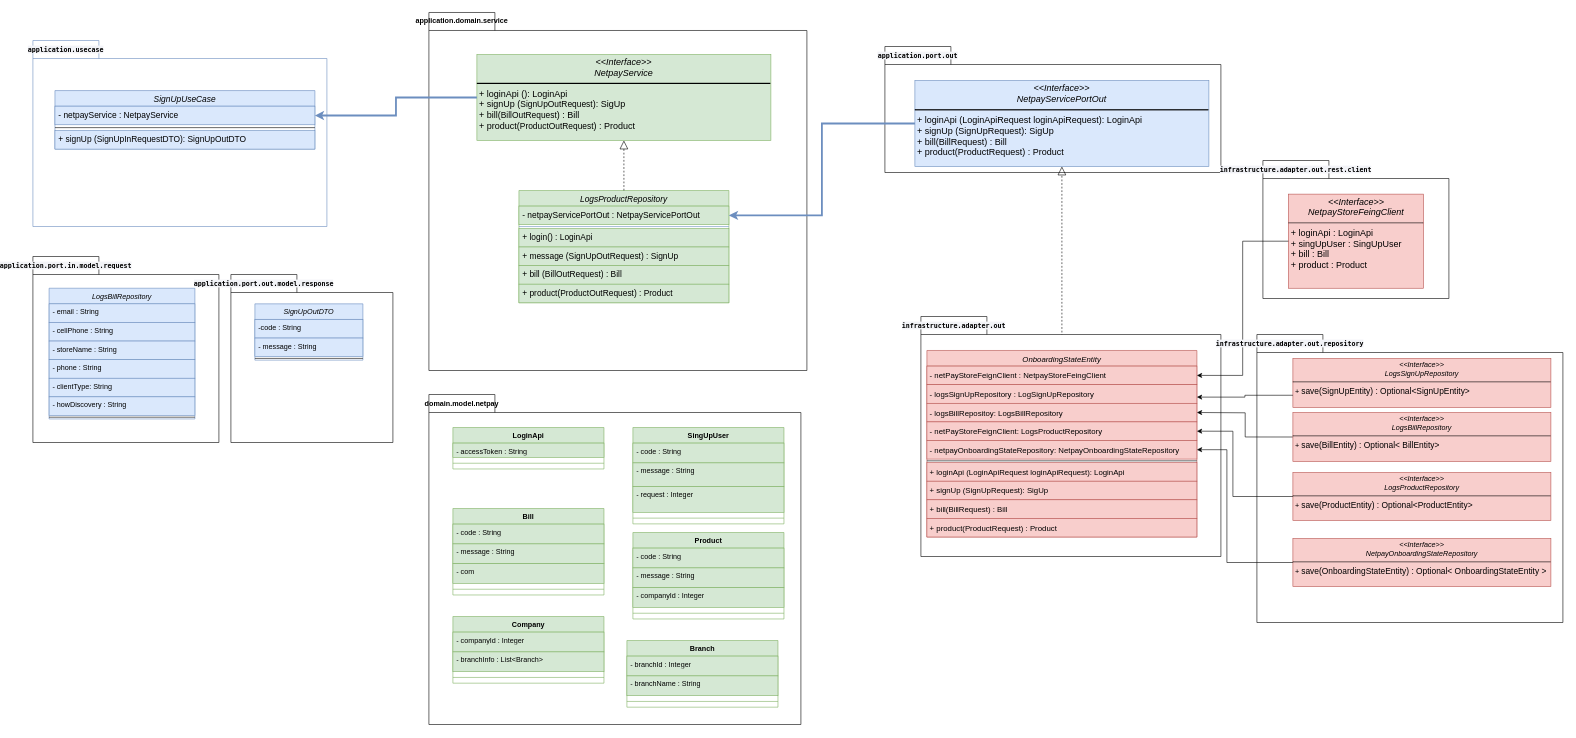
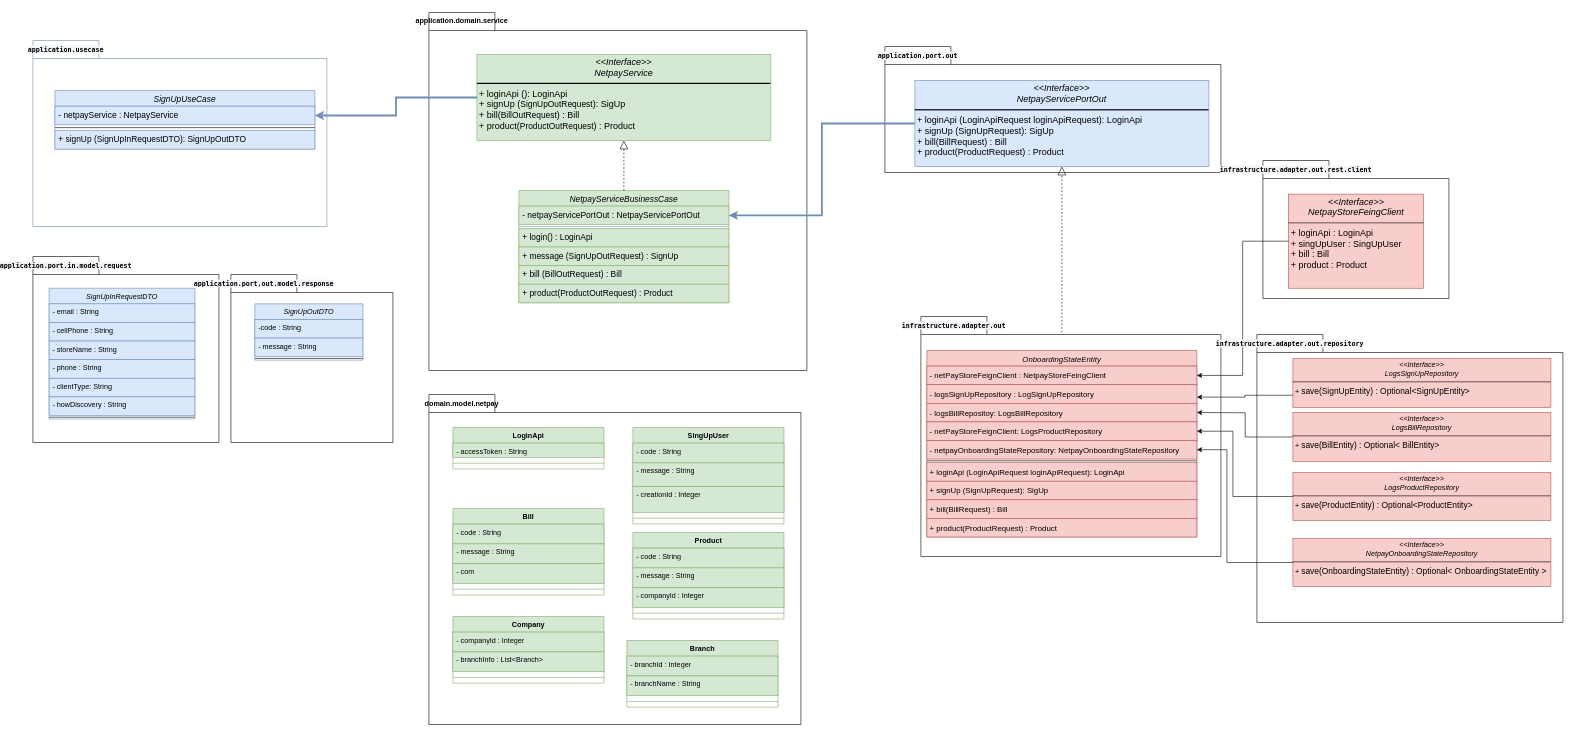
- <mxCell id="68" value="LogsProductRepository" style="swimlane;fontStyle=2;align=center;verticalAlign=top;childLayout=stackLayout;horizontal=1;startSize=26;horizontalStack=0;resizeParent=1;resizeLast=0;collapsible=1;marginBottom=0;rounded=0;shadow=0;strokeWidth=1;fontSize=14;fillColor=#d5e8d4;strokeColor=#82b366;" vertex="1" parent="67"><mxGeometry x="150.04" y="296.67" width="349.96" height="187.154" as="geometry"><mxRectangle x="230" y="140" width="160" height="26" as="alternateBounds" /></mxGeometry></mxCell>
+ <mxCell id="68" value="NetpayServiceBusinessCase" style="swimlane;fontStyle=2;align=center;verticalAlign=top;childLayout=stackLayout;horizontal=1;startSize=26;horizontalStack=0;resizeParent=1;resizeLast=0;collapsible=1;marginBottom=0;rounded=0;shadow=0;strokeWidth=1;fontSize=14;fillColor=#d5e8d4;strokeColor=#82b366;" vertex="1" parent="67"><mxGeometry x="150.04" y="296.67" width="349.96" height="187.154" as="geometry"><mxRectangle x="230" y="140" width="160" height="26" as="alternateBounds" /></mxGeometry></mxCell>
- <mxCell id="41" value="LogsBillRepository" style="swimlane;fontStyle=2;align=center;verticalAlign=top;childLayout=stackLayout;horizontal=1;startSize=26;horizontalStack=0;resizeParent=1;resizeLast=0;collapsible=1;marginBottom=0;rounded=0;shadow=0;strokeWidth=1;fillColor=#dae8fc;strokeColor=#6c8ebf;" parent="40" vertex="1"><mxGeometry x="27" y="52.9" width="243" height="217.846" as="geometry"><mxRectangle x="230" y="140" width="160" height="26" as="alternateBounds" /></mxGeometry></mxCell>
+ <mxCell id="41" value="SignUpInRequestDTO" style="swimlane;fontStyle=2;align=center;verticalAlign=top;childLayout=stackLayout;horizontal=1;startSize=26;horizontalStack=0;resizeParent=1;resizeLast=0;collapsible=1;marginBottom=0;rounded=0;shadow=0;strokeWidth=1;fillColor=#dae8fc;strokeColor=#6c8ebf;" parent="40" vertex="1"><mxGeometry x="27" y="52.9" width="243" height="217.846" as="geometry"><mxRectangle x="230" y="140" width="160" height="26" as="alternateBounds" /></mxGeometry></mxCell>
- <mxCell id="20" value="- request : Integer" style="text;strokeColor=#82b366;fillColor=#d5e8d4;align=left;verticalAlign=top;spacingLeft=4;spacingRight=4;overflow=hidden;rotatable=0;points=[[0,0.5],[1,0.5]];portConstraint=eastwest;whiteSpace=wrap;html=1;" parent="17" vertex="1"><mxGeometry y="98.572" width="251.773" height="42.927" as="geometry" /></mxCell>
+ <mxCell id="20" value="- creationId : Integer" style="text;strokeColor=#82b366;fillColor=#d5e8d4;align=left;verticalAlign=top;spacingLeft=4;spacingRight=4;overflow=hidden;rotatable=0;points=[[0,0.5],[1,0.5]];portConstraint=eastwest;whiteSpace=wrap;html=1;" parent="17" vertex="1"><mxGeometry y="98.572" width="251.773" height="42.927" as="geometry" /></mxCell>
